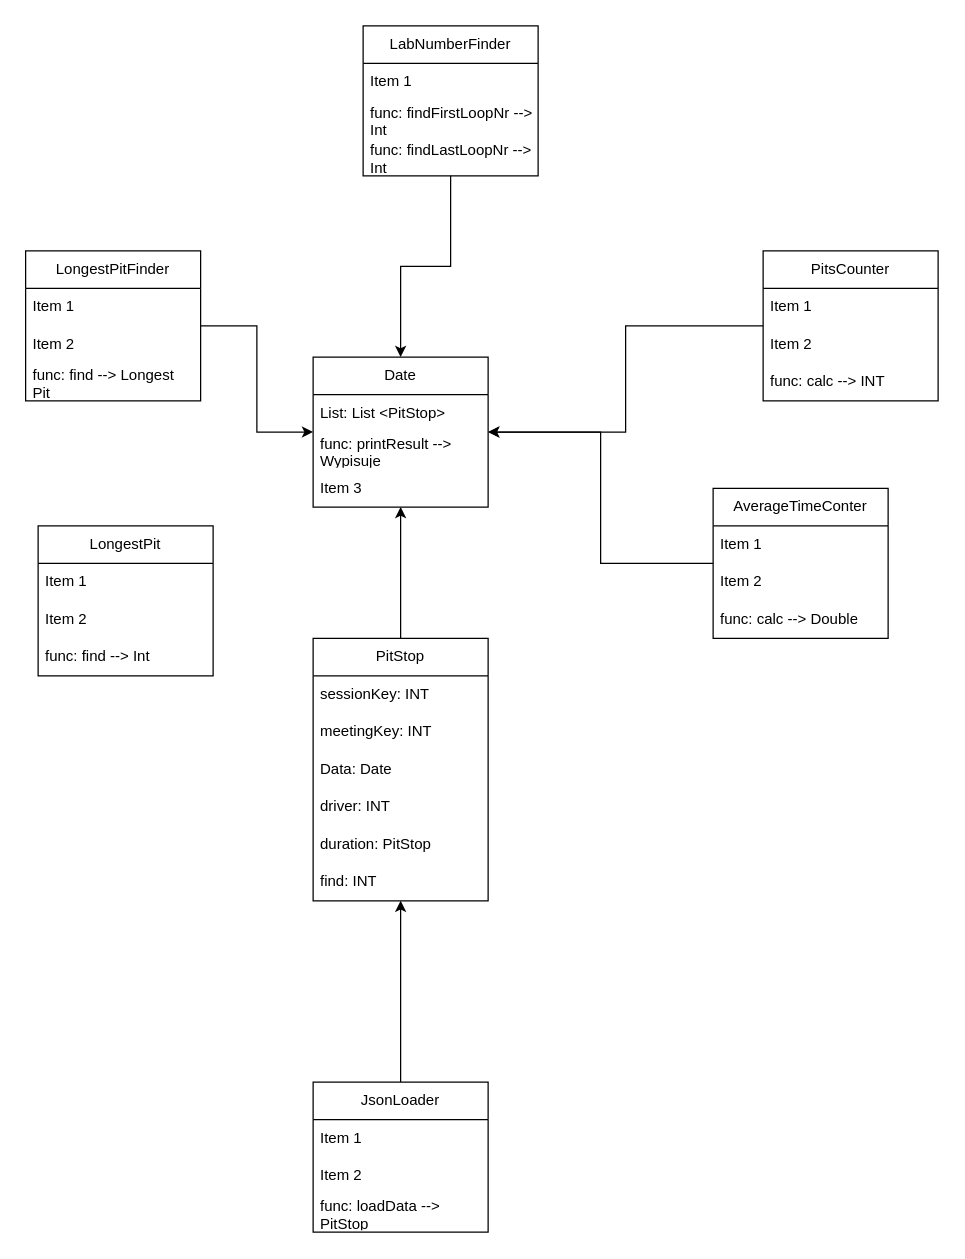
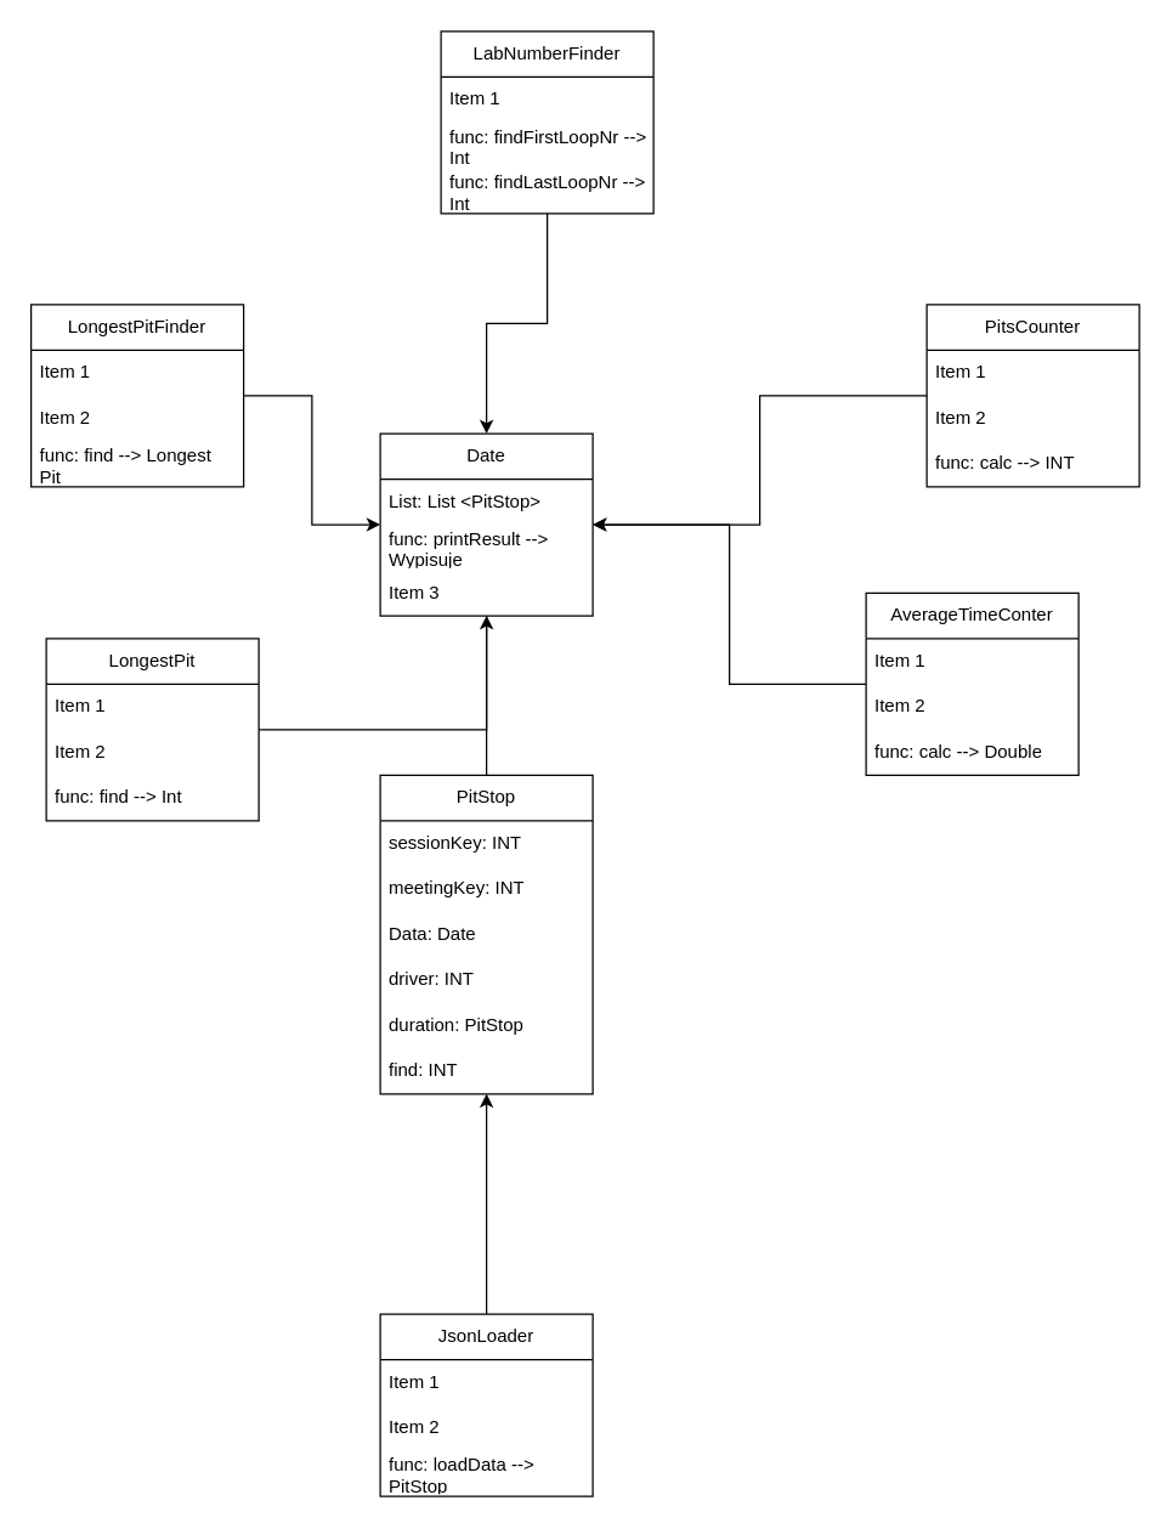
+ <mxCell id="25" style="edgeStyle=orthogonalEdgeStyle;rounded=0;orthogonalLoop=1;jettySize=auto;html=1;" edge="1" parent="1" source="26" target="40"><mxGeometry relative="1" as="geometry" /></mxCell>
- <mxCell id="2" style="edgeStyle=orthogonalEdgeStyle;rounded=0;orthogonalLoop=1;jettySize=auto;html=1;" edge="1" parent="1" source="3" target="40"><mxGeometry relative="1" as="geometry" /></mxCell>
+ <mxCell id="2" style="edgeStyle=orthogonalEdgeStyle;rounded=0;orthogonalLoop=1;jettySize=auto;html=1;endArrow=none;" edge="1" parent="1" source="3" target="40"><mxGeometry relative="1" as="geometry" /></mxCell>
